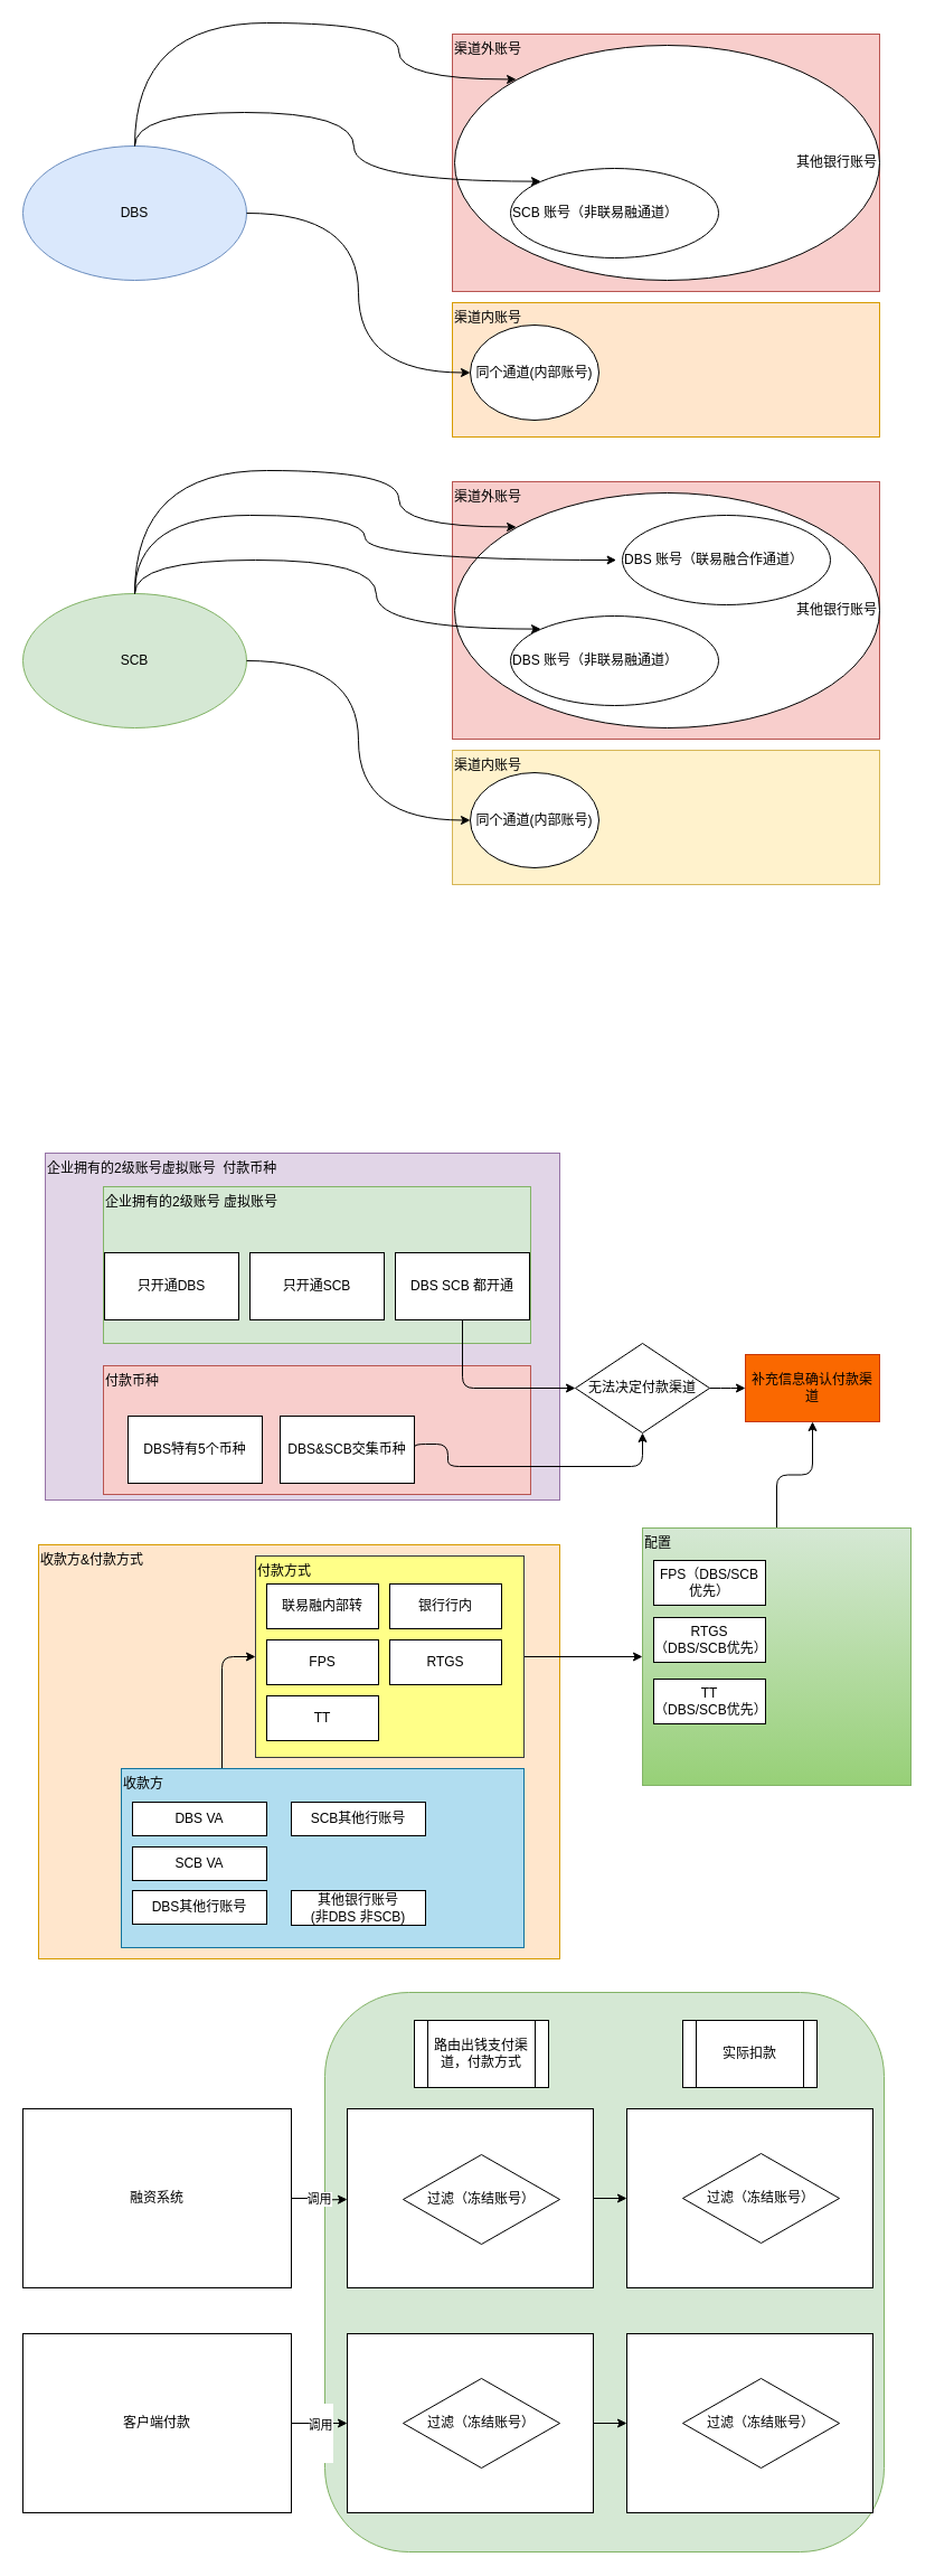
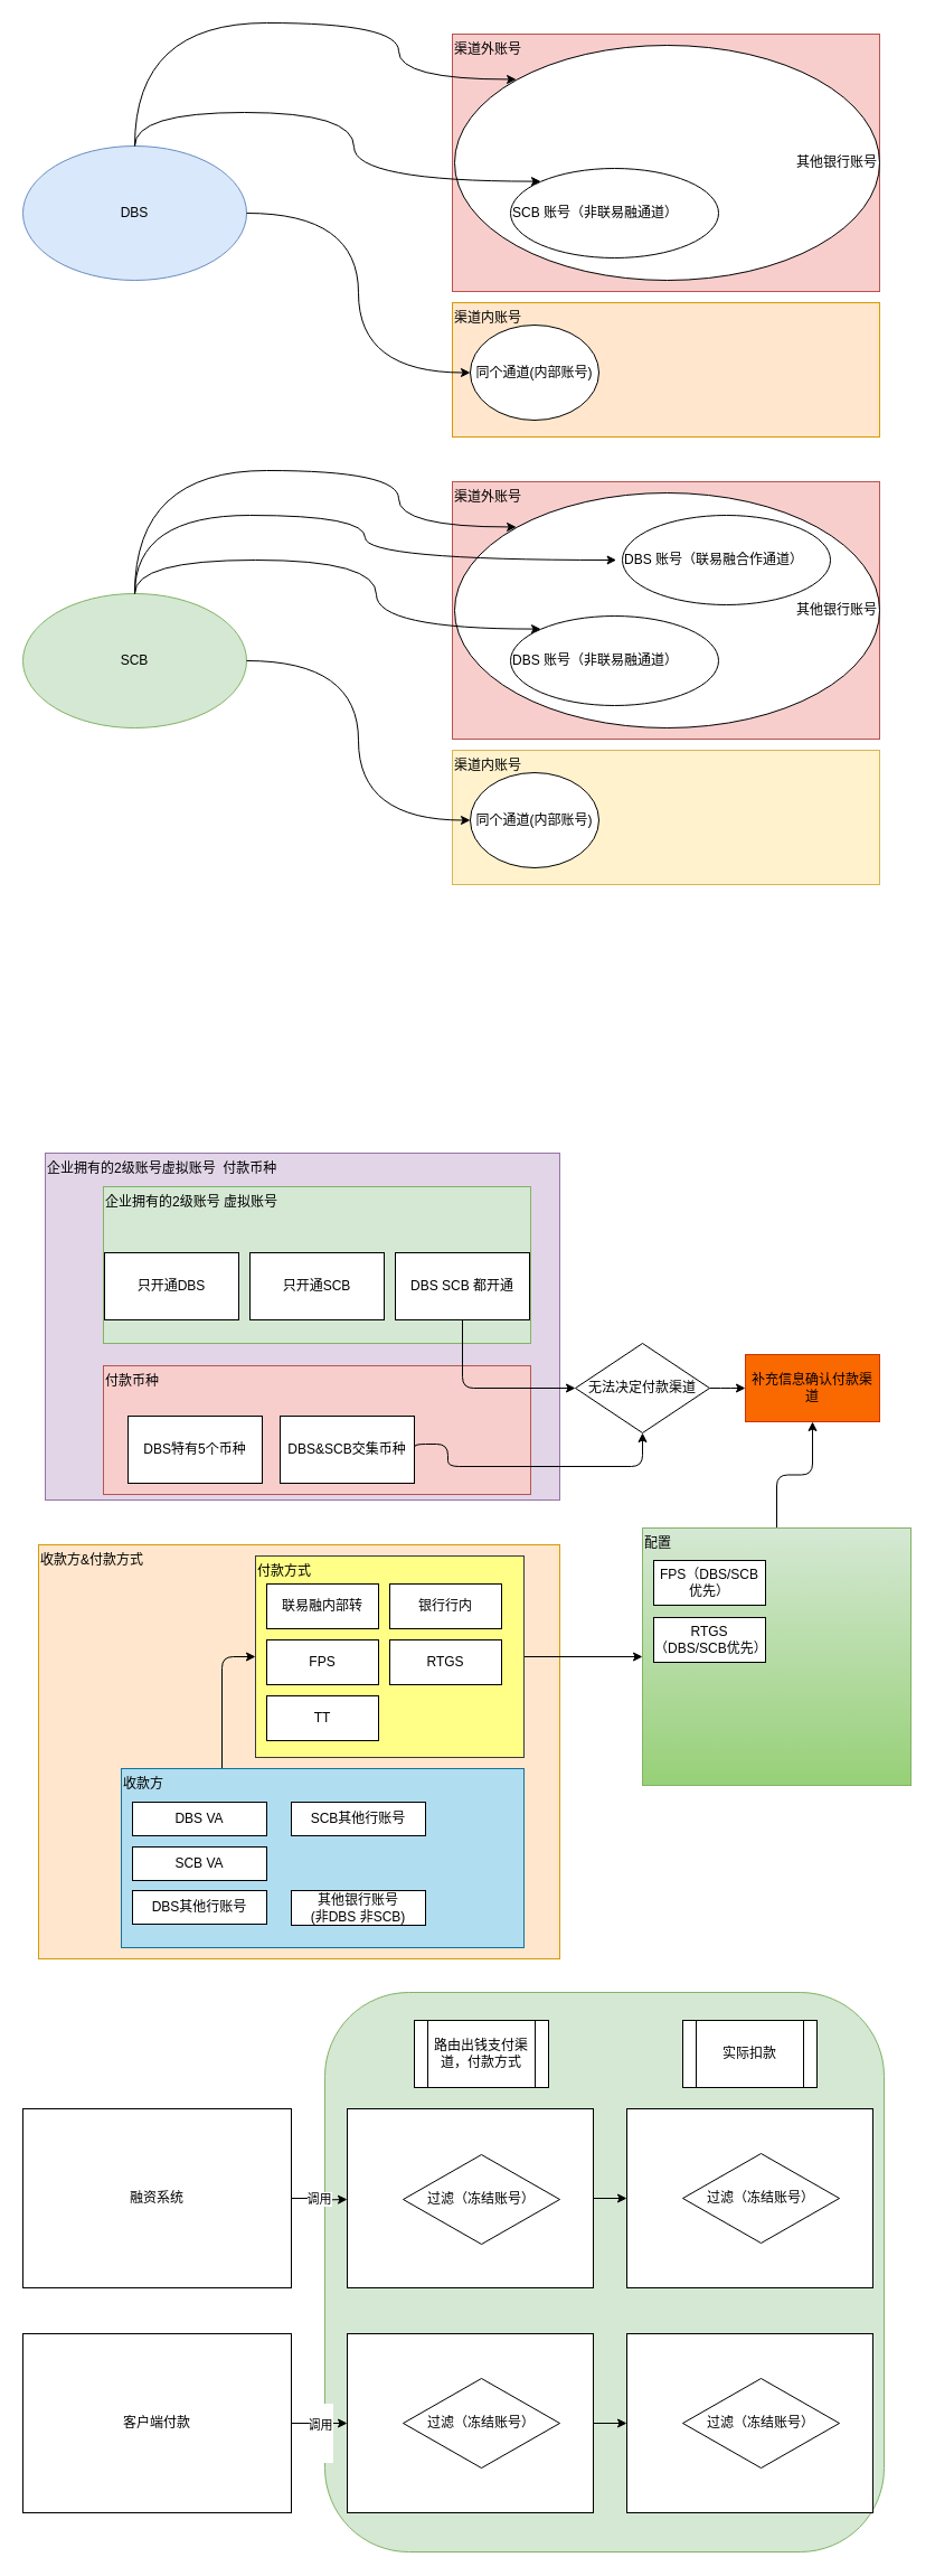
- <mxCell id="55" value="TT&lt;br&gt;（DBS/SCB优先）" style="rounded=0;whiteSpace=wrap;html=1;" parent="1" vertex="1"><mxGeometry x="584" y="1500" width="100" height="40" as="geometry" /></mxCell>
